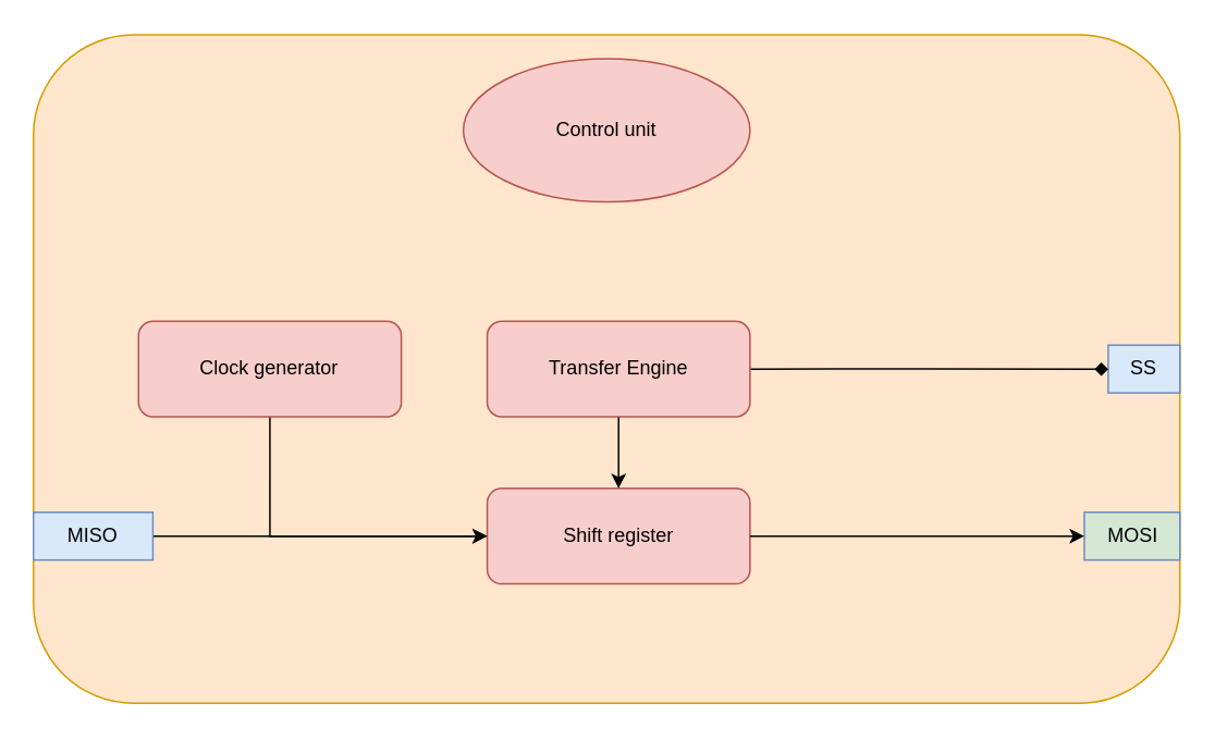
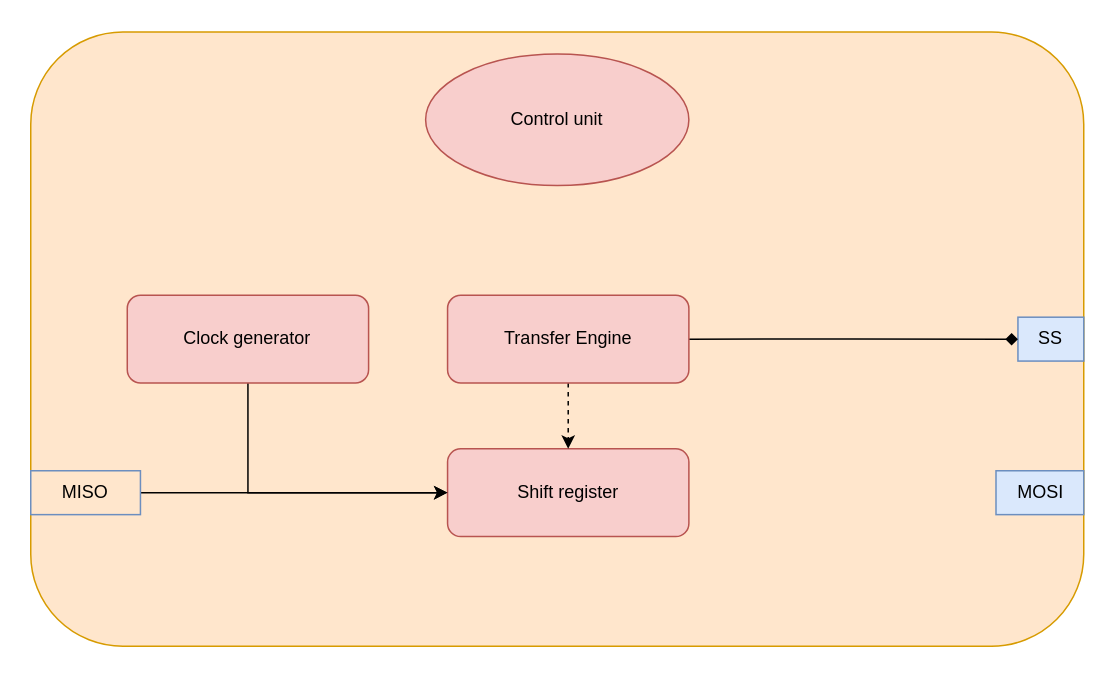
- <mxCell id="11" style="edgeStyle=orthogonalEdgeStyle;rounded=0;html=1;exitX=0.5;exitY=1;entryX=0.5;entryY=0;jettySize=auto;orthogonalLoop=1;" parent="2" source="13" target="5" edge="1"><mxGeometry relative="1" as="geometry" /></mxCell>
+ <mxCell id="11" style="edgeStyle=orthogonalEdgeStyle;rounded=0;html=1;exitX=0.5;exitY=1;entryX=0.5;entryY=0;jettySize=auto;orthogonalLoop=1;dashed=1;" parent="2" source="13" target="5" edge="1"><mxGeometry relative="1" as="geometry" /></mxCell>
- <mxCell id="7" value="MISO" style="rounded=0;whiteSpace=wrap;html=1;fillColor=#dae8fc;strokeColor=#6c8ebf;" parent="2" vertex="1"><mxGeometry y="292.5" width="73.125" height="29.25" as="geometry" /></mxCell>
+ <mxCell id="7" value="MISO" style="rounded=0;whiteSpace=wrap;html=1;fillColor=#ffe6cc;strokeColor=#6c8ebf;" parent="2" vertex="1"><mxGeometry y="292.5" width="73.125" height="29.25" as="geometry" /></mxCell>
- <mxCell id="10" style="edgeStyle=orthogonalEdgeStyle;rounded=0;html=1;exitX=1;exitY=0.5;entryX=0;entryY=0.5;jettySize=auto;orthogonalLoop=1;" parent="2" source="5" target="9" edge="1"><mxGeometry relative="1" as="geometry" /></mxCell>
- <mxCell id="9" value="MOSI" style="rounded=0;whiteSpace=wrap;html=1;fillColor=#d5e8d4;strokeColor=#6c8ebf;" parent="2" vertex="1"><mxGeometry x="643.5" y="292.5" width="58.5" height="29.25" as="geometry" /></mxCell>
+ <mxCell id="9" value="MOSI" style="rounded=0;whiteSpace=wrap;html=1;fillColor=#dae8fc;strokeColor=#6c8ebf;" parent="2" vertex="1"><mxGeometry x="643.5" y="292.5" width="58.5" height="29.25" as="geometry" /></mxCell>
